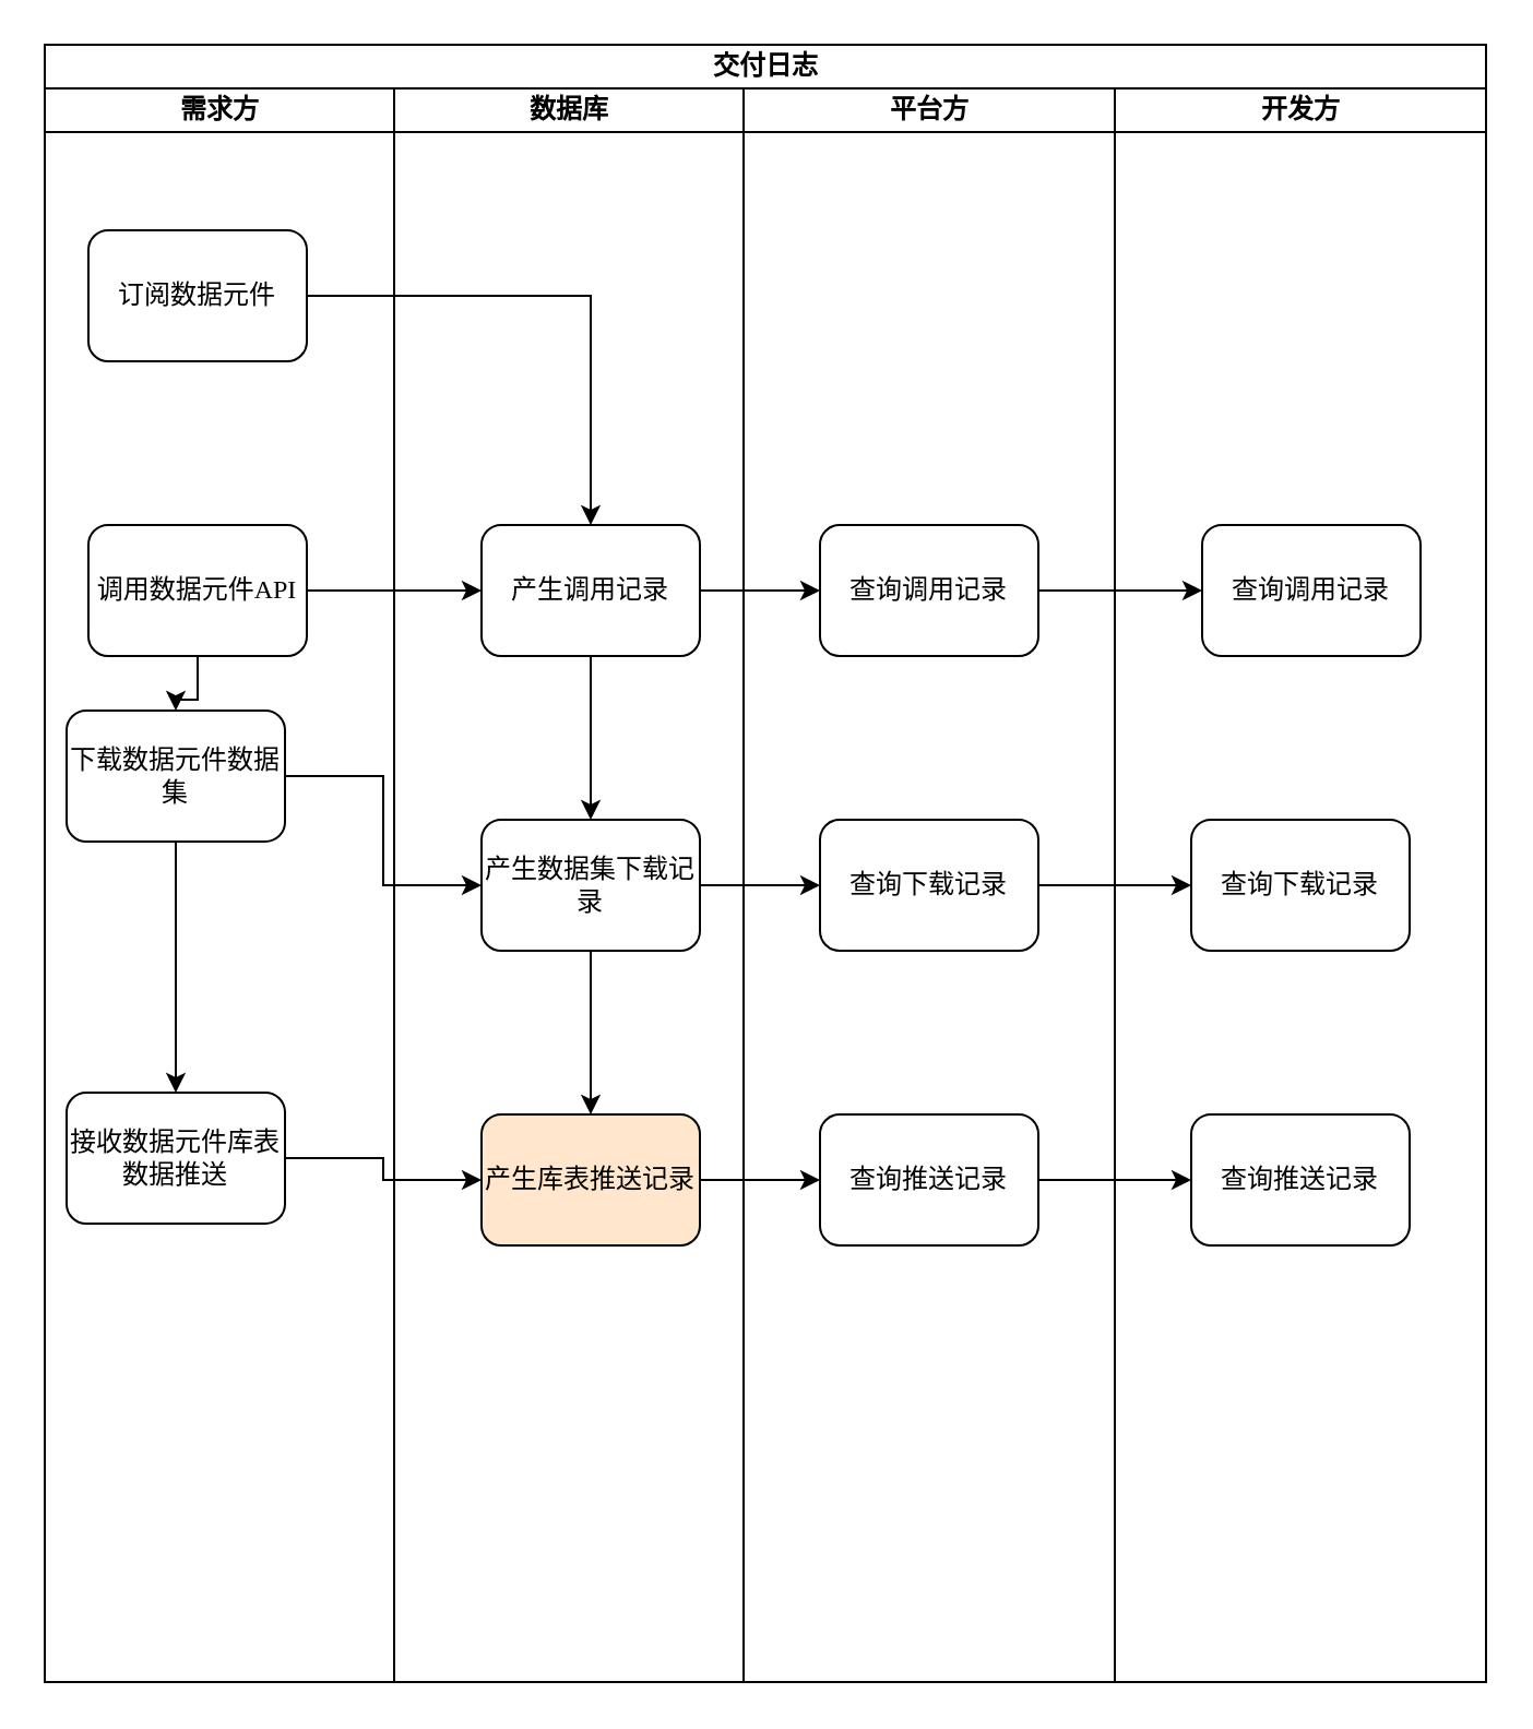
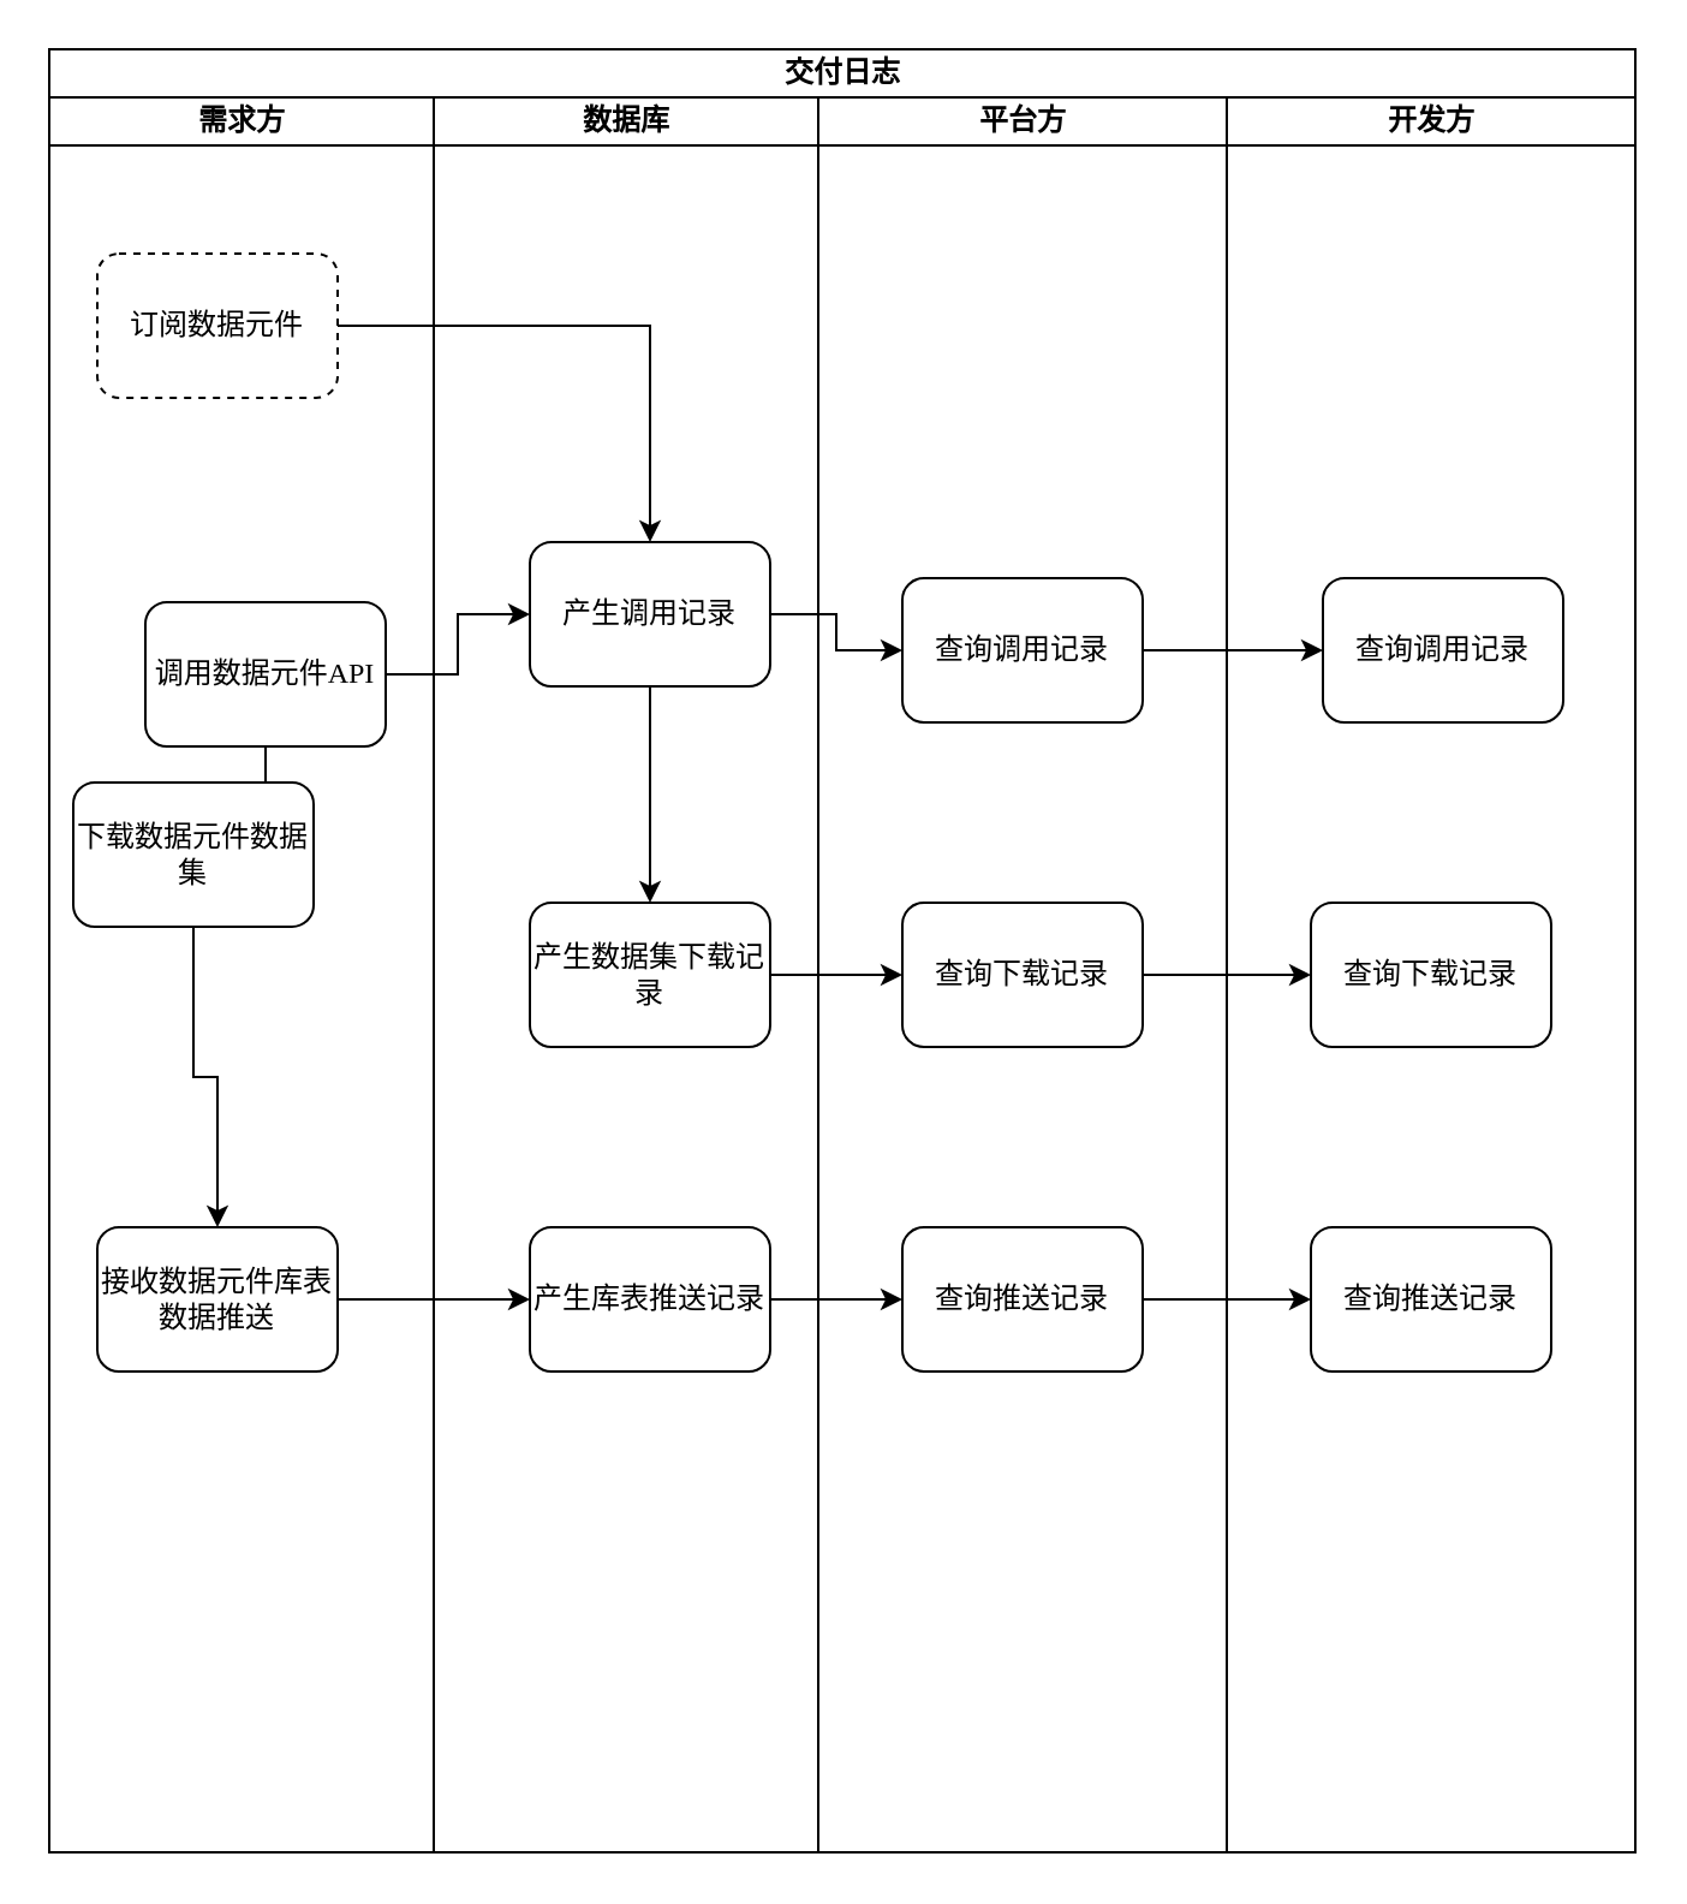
- <mxCell id="5" value="订阅数据元件" style="rounded=1;whiteSpace=wrap;html=1;shadow=0;labelBackgroundColor=none;strokeWidth=1;fontFamily=Verdana;fontSize=12;align=center;" parent="3" vertex="1"><mxGeometry x="20" y="65" width="100" height="60" as="geometry" /></mxCell>
+ <mxCell id="5" value="订阅数据元件" style="rounded=1;whiteSpace=wrap;html=1;shadow=0;labelBackgroundColor=none;strokeWidth=1;fontFamily=Verdana;fontSize=12;align=center;dashed=1;" parent="3" vertex="1"><mxGeometry x="20" y="65" width="100" height="60" as="geometry" /></mxCell>
- <mxCell id="7" value="调用数据元件API" style="rounded=1;whiteSpace=wrap;html=1;shadow=0;labelBackgroundColor=none;strokeWidth=1;fontFamily=Verdana;fontSize=12;align=center;" parent="3" vertex="1"><mxGeometry x="20" y="200" width="100" height="60" as="geometry" /></mxCell>
+ <mxCell id="7" value="调用数据元件API" style="rounded=1;whiteSpace=wrap;html=1;shadow=0;labelBackgroundColor=none;strokeWidth=1;fontFamily=Verdana;fontSize=12;align=center;" parent="3" vertex="1"><mxGeometry x="40" y="210" width="100" height="60" as="geometry" /></mxCell>
- <mxCell id="13" value="产生调用记录" style="rounded=1;whiteSpace=wrap;html=1;shadow=0;labelBackgroundColor=none;strokeWidth=1;fontFamily=Verdana;fontSize=12;align=center;" parent="11" vertex="1"><mxGeometry x="40" y="200" width="100" height="60" as="geometry" /></mxCell>
+ <mxCell id="13" value="产生调用记录" style="rounded=1;whiteSpace=wrap;html=1;shadow=0;labelBackgroundColor=none;strokeWidth=1;fontFamily=Verdana;fontSize=12;align=center;" parent="11" vertex="1"><mxGeometry x="40" y="185" width="100" height="60" as="geometry" /></mxCell>
- <mxCell id="22" value="" style="edgeStyle=orthogonalEdgeStyle;rounded=0;orthogonalLoop=1;jettySize=auto;html=1;" edge="1" parent="2" source="10" target="15"><mxGeometry relative="1" as="geometry" /></mxCell>
- <mxCell id="14" value="" style="edgeStyle=orthogonalEdgeStyle;rounded=0;orthogonalLoop=1;jettySize=auto;html=1;" edge="1" parent="11" source="15" target="16"><mxGeometry relative="1" as="geometry" /></mxCell>
- <mxCell id="8" value="接收数据元件库表数据推送" style="rounded=1;whiteSpace=wrap;html=1;shadow=0;labelBackgroundColor=none;strokeWidth=1;fontFamily=Verdana;fontSize=12;align=center;" parent="3" vertex="1"><mxGeometry x="10" y="460" width="100" height="60" as="geometry" /></mxCell>
+ <mxCell id="8" value="接收数据元件库表数据推送" style="rounded=1;whiteSpace=wrap;html=1;shadow=0;labelBackgroundColor=none;strokeWidth=1;fontFamily=Verdana;fontSize=12;align=center;" parent="3" vertex="1"><mxGeometry x="20" y="470" width="100" height="60" as="geometry" /></mxCell>
- <mxCell id="16" value="产生库表推送记录" style="rounded=1;whiteSpace=wrap;html=1;shadow=0;labelBackgroundColor=none;strokeWidth=1;fontFamily=Verdana;fontSize=12;align=center;fillColor=#ffe6cc;" vertex="1" parent="11"><mxGeometry x="40" y="470" width="100" height="60" as="geometry" /></mxCell>
+ <mxCell id="16" value="产生库表推送记录" style="rounded=1;whiteSpace=wrap;html=1;shadow=0;labelBackgroundColor=none;strokeWidth=1;fontFamily=Verdana;fontSize=12;align=center;" vertex="1" parent="11"><mxGeometry x="40" y="470" width="100" height="60" as="geometry" /></mxCell>
